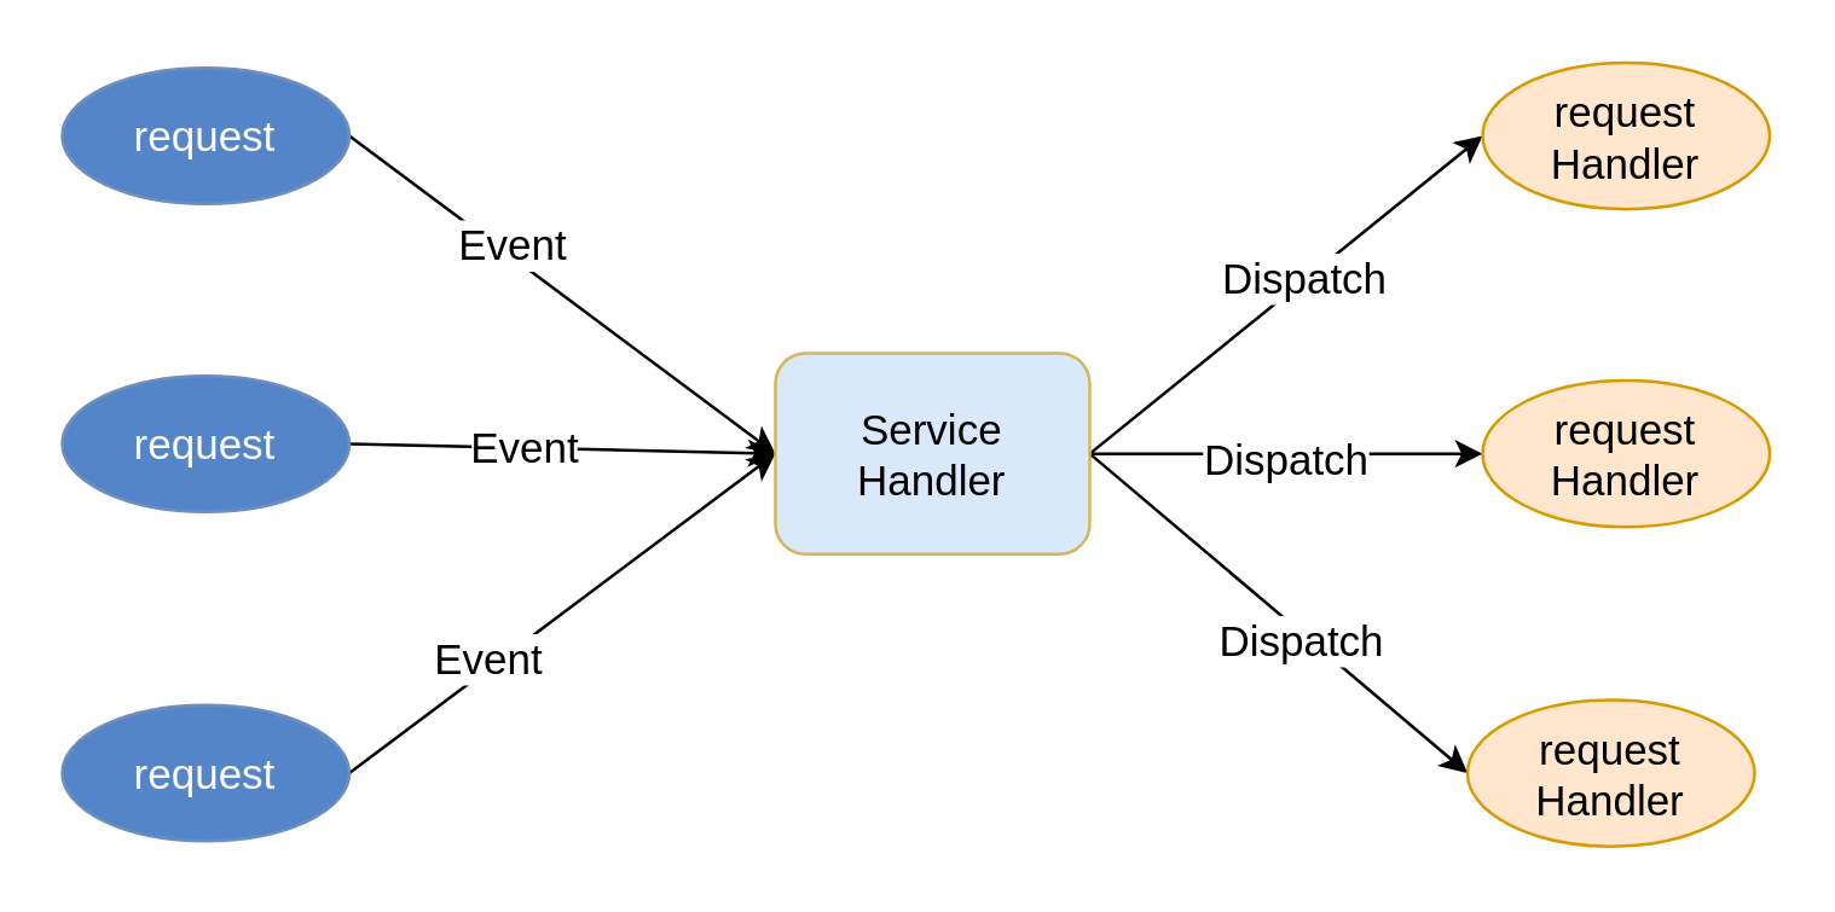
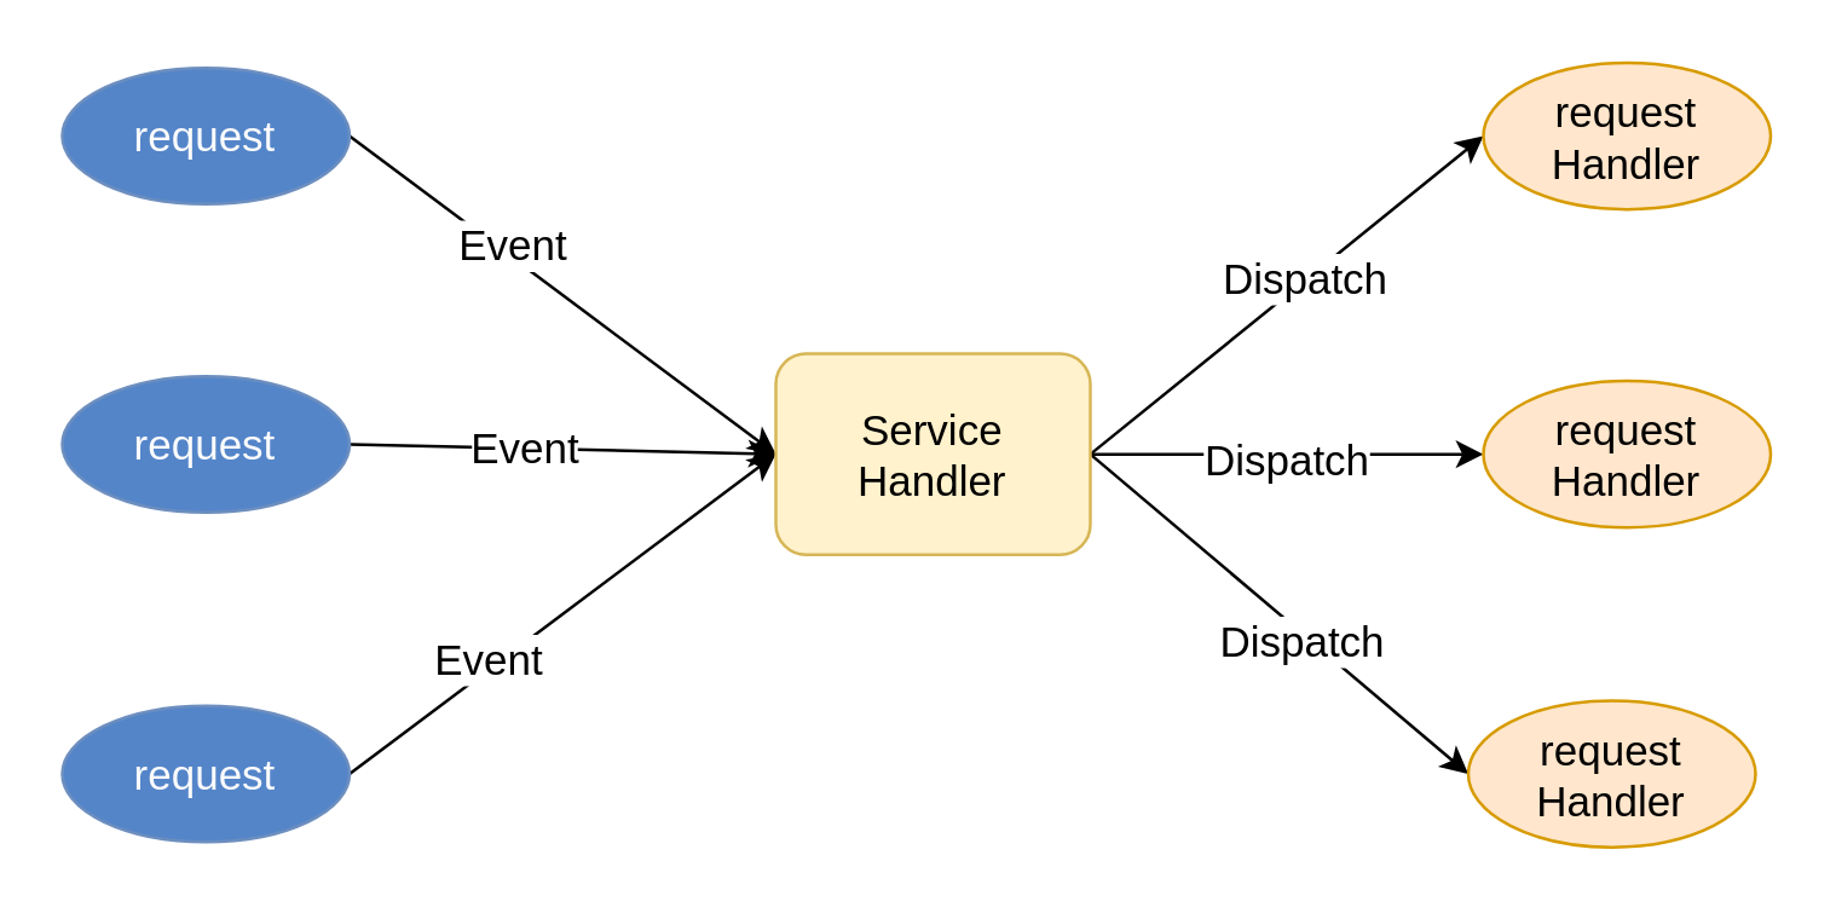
- <mxCell id="17" value="Service&lt;br&gt;Handler" style="rounded=1;whiteSpace=wrap;html=1;fontSize=14;fillColor=#dae8fc;strokeColor=#d6b656;" vertex="1" parent="1"><mxGeometry x="256" y="116.5" width="104" height="66.5" as="geometry" /></mxCell>
+ <mxCell id="17" value="Service&lt;br&gt;Handler" style="rounded=1;whiteSpace=wrap;html=1;fontSize=14;fillColor=#fff2cc;strokeColor=#d6b656;" vertex="1" parent="1"><mxGeometry x="256" y="116.5" width="104" height="66.5" as="geometry" /></mxCell>
